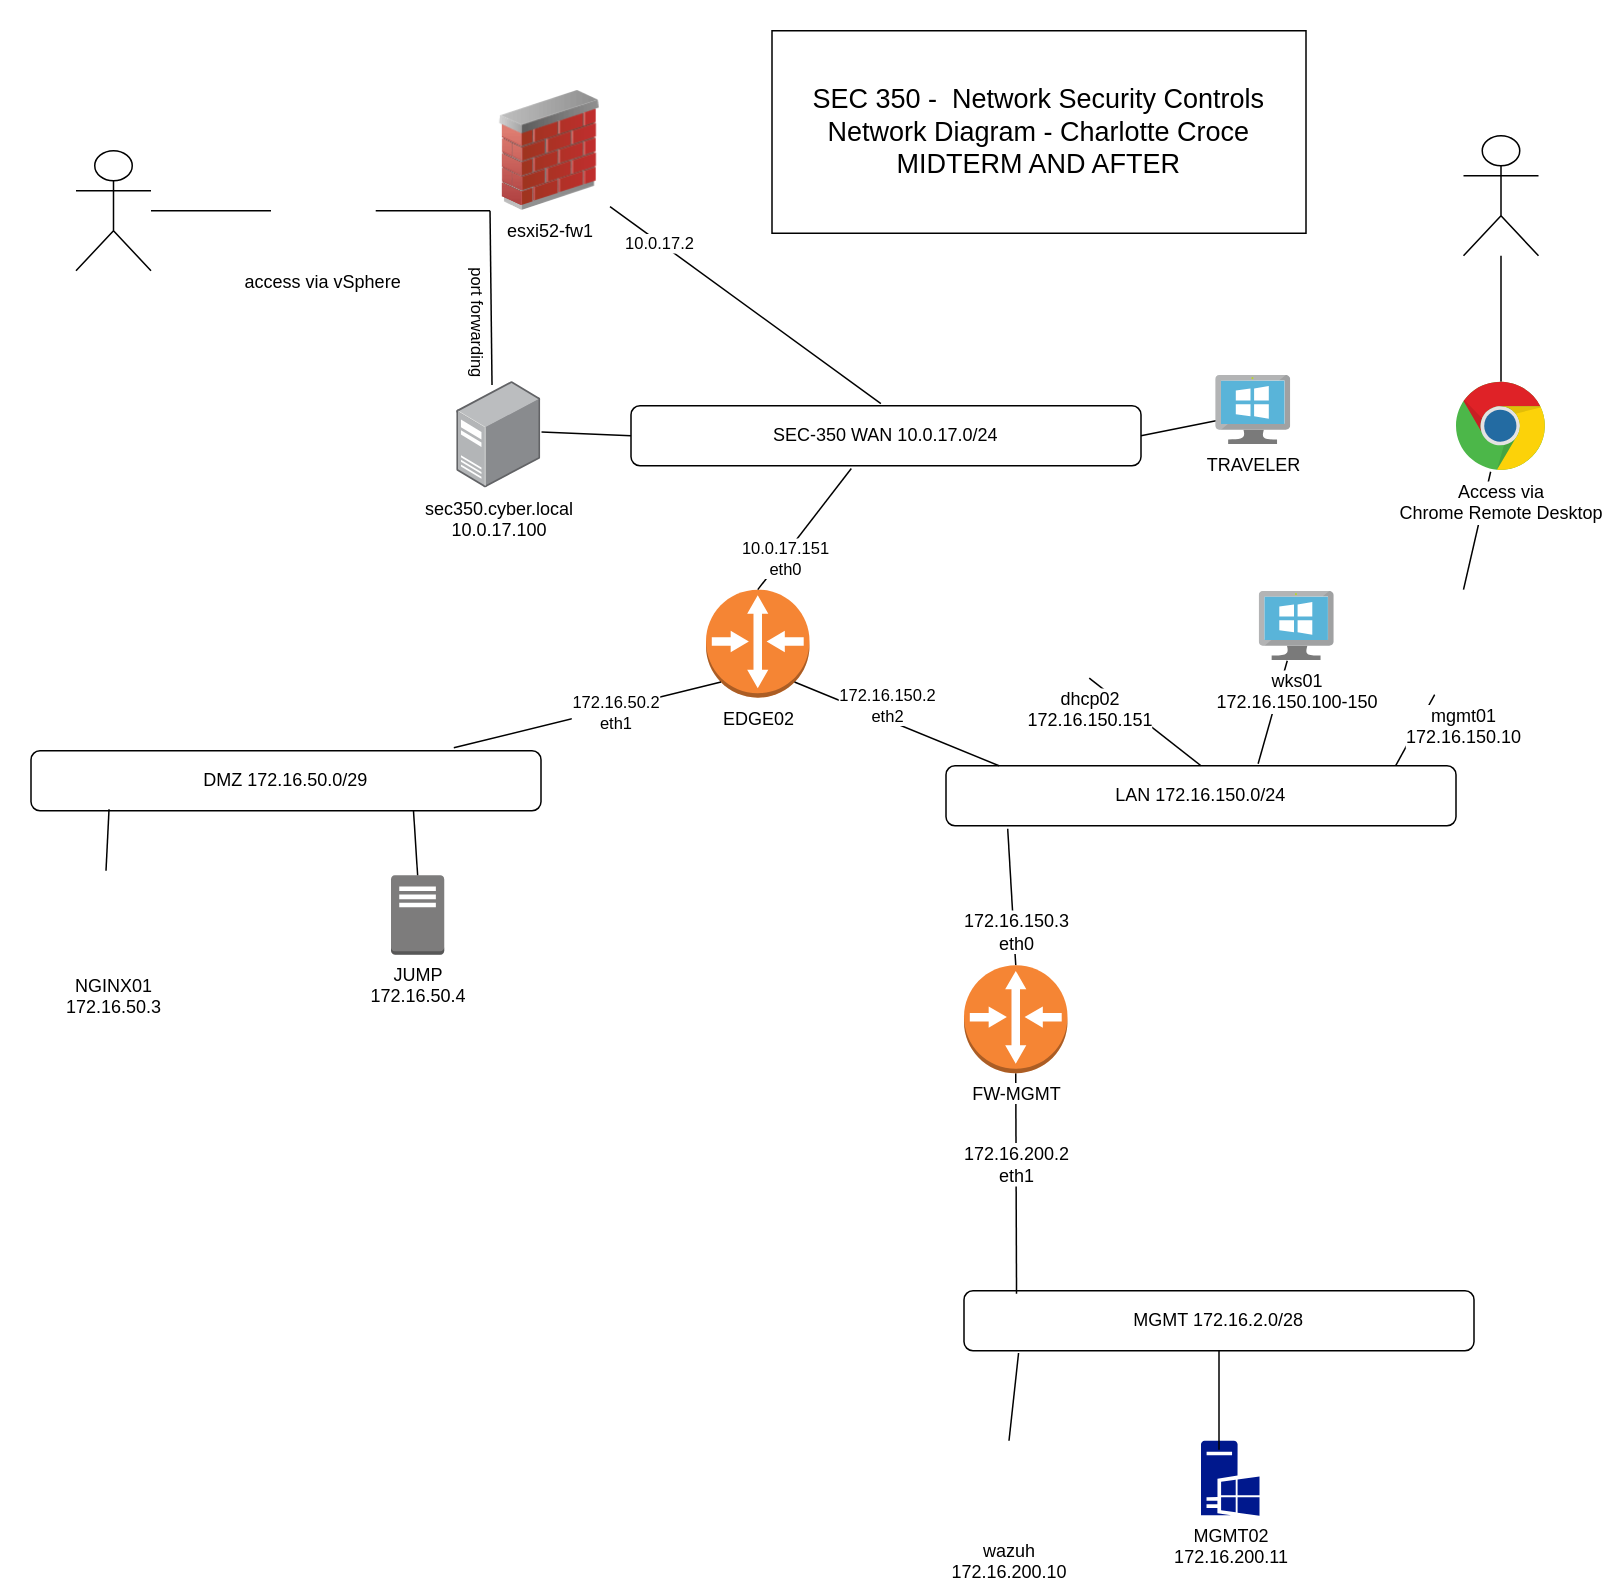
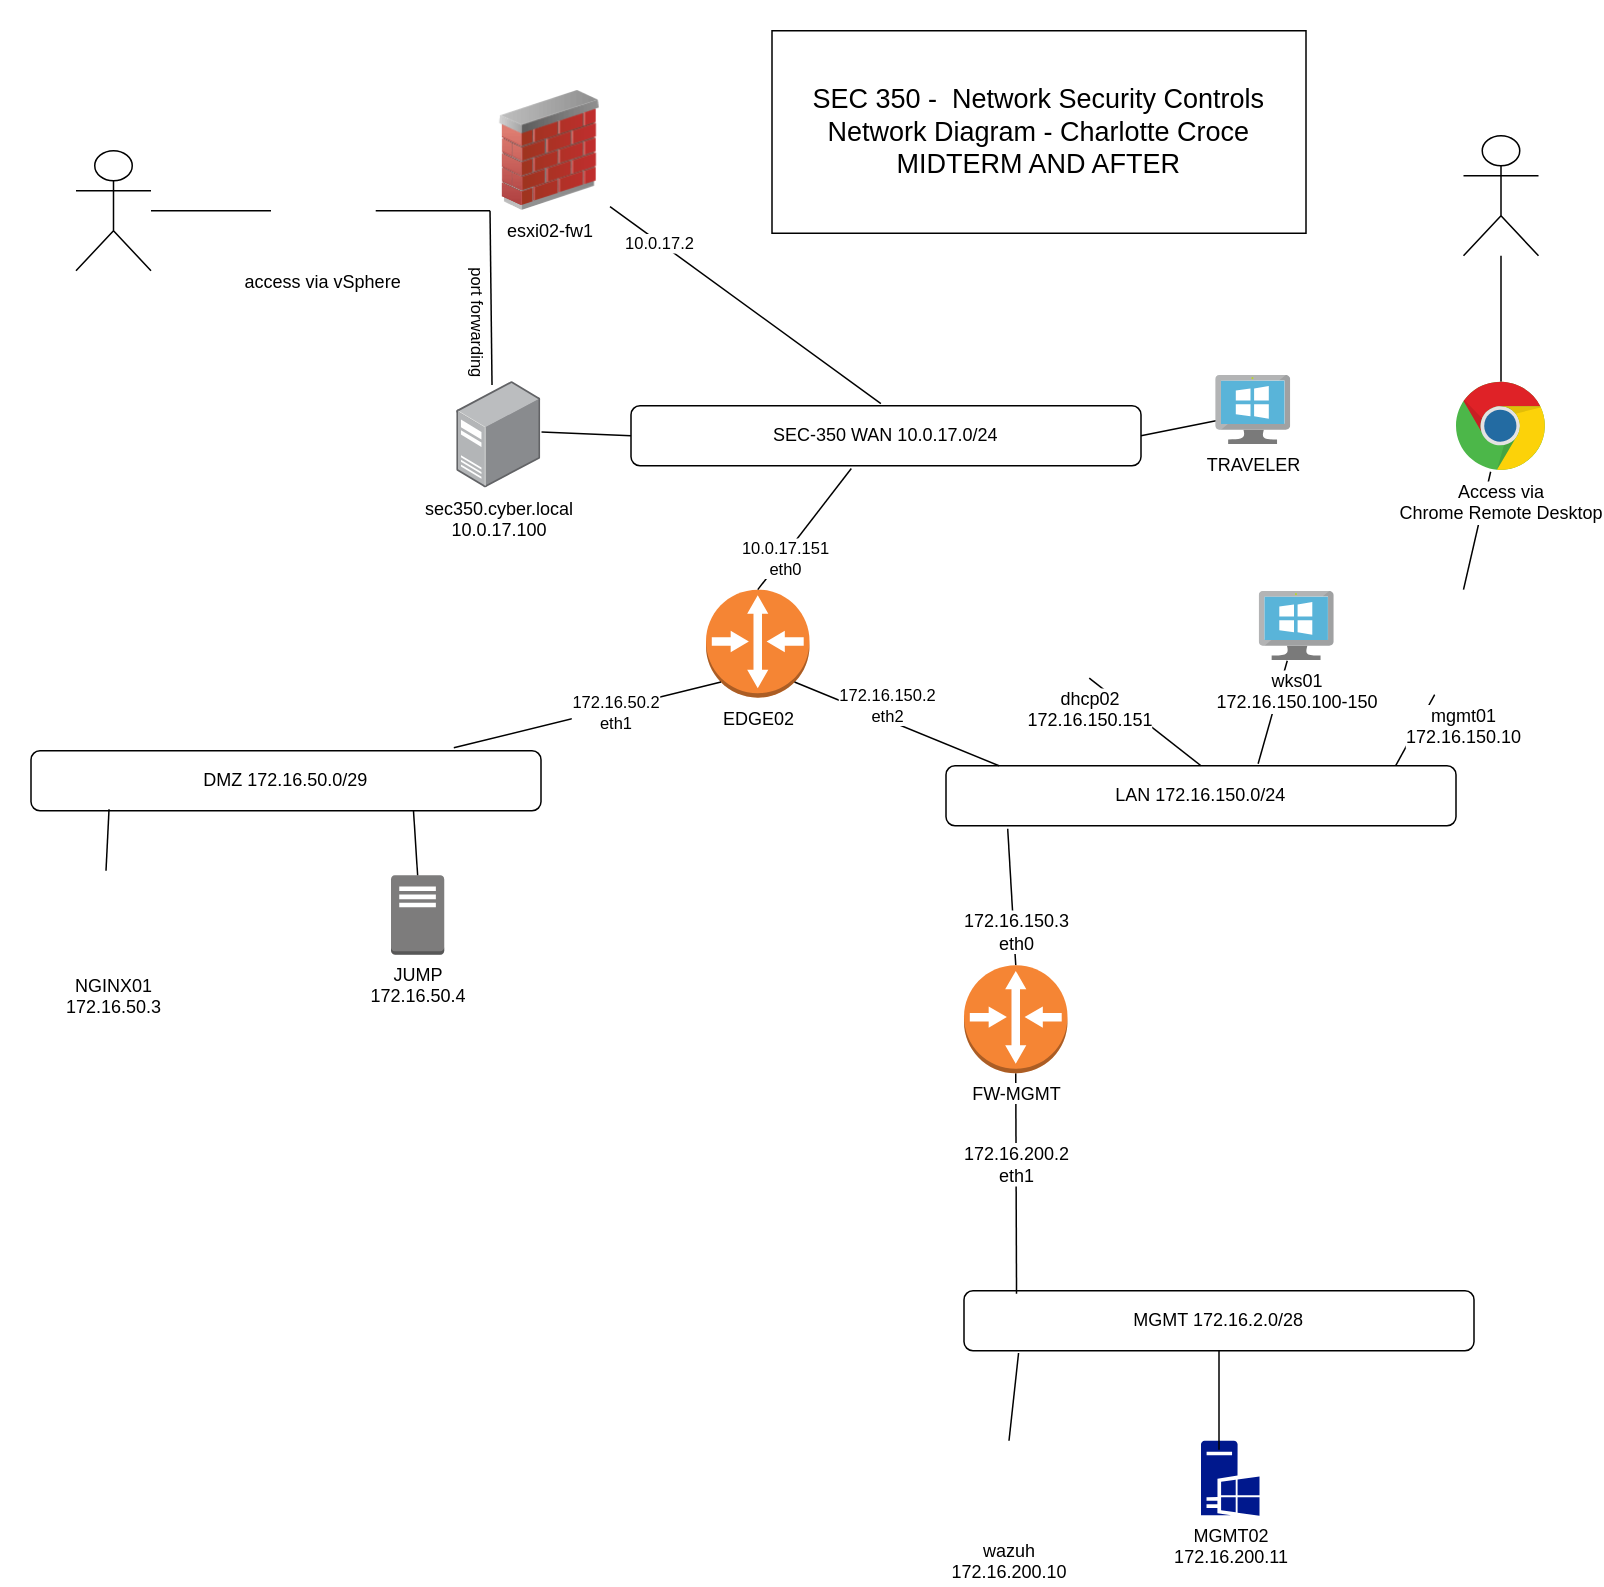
- <mxCell id="14" value="esxi52-fw1" style="image;html=1;image=img/lib/clip_art/networking/Firewall_02_128x128.png" parent="1" vertex="1"><mxGeometry x="326.01" y="60" width="80" height="80" as="geometry" /></mxCell>
+ <mxCell id="14" value="esxi02-fw1" style="image;html=1;image=img/lib/clip_art/networking/Firewall_02_128x128.png" parent="1" vertex="1"><mxGeometry x="326.01" y="60" width="80" height="80" as="geometry" /></mxCell>
